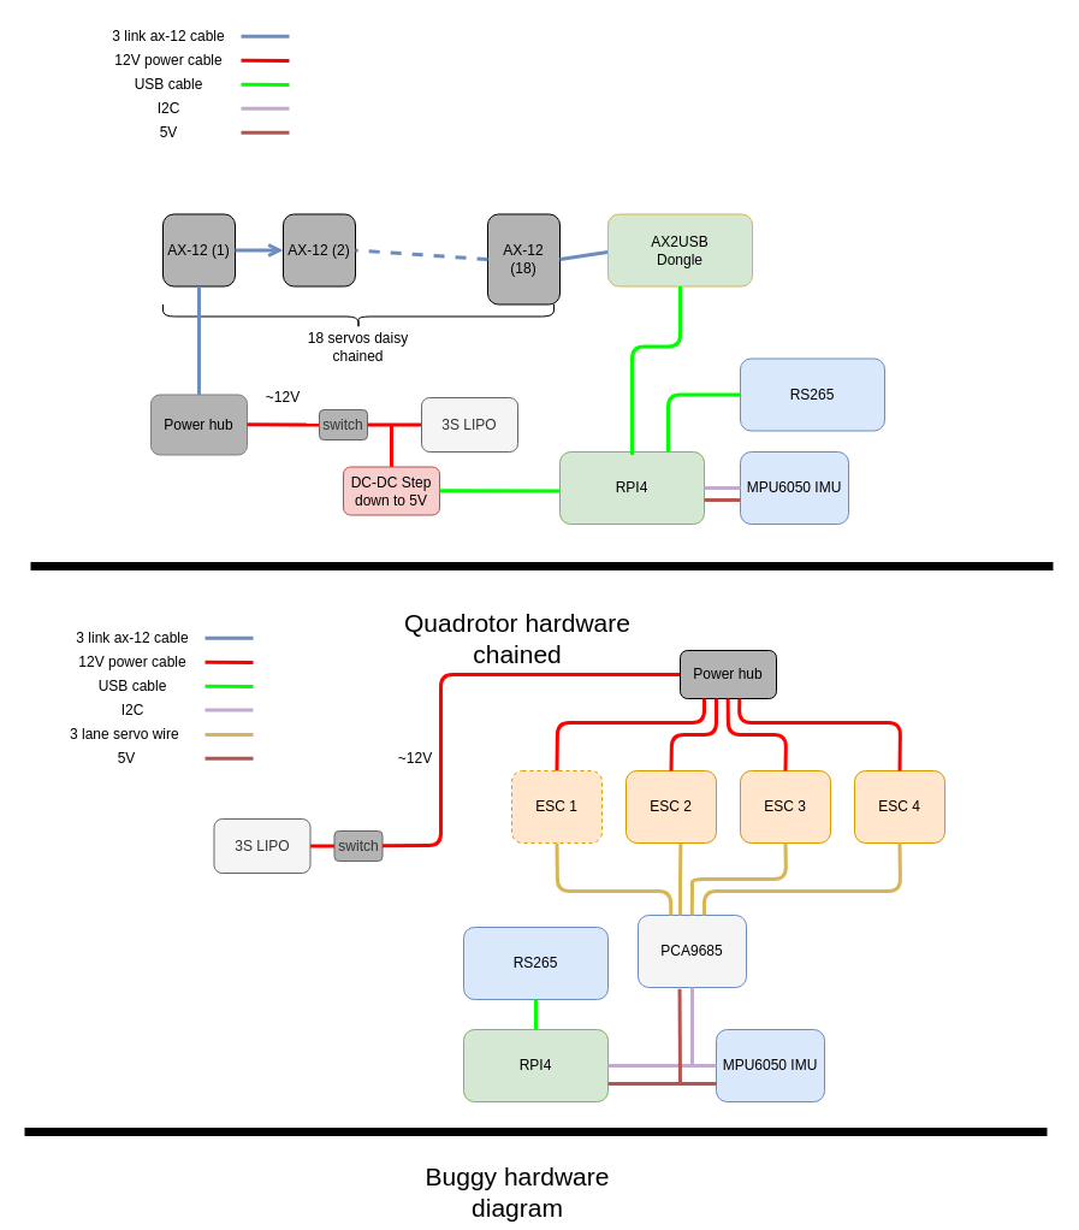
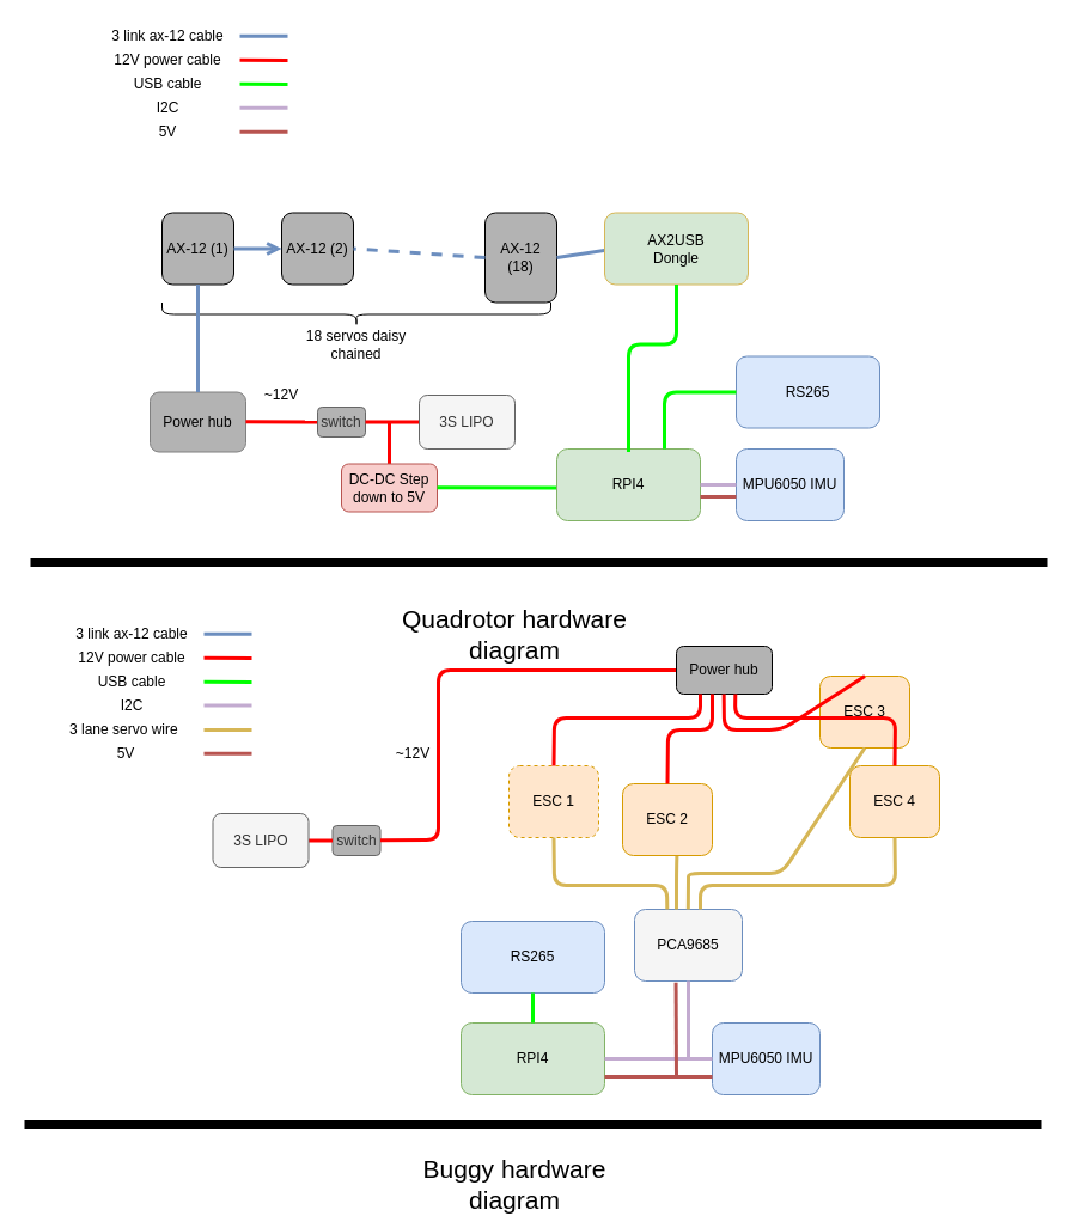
- <mxCell id="37" value="&lt;font style=&quot;font-size: 21px&quot;&gt;Quadrotor hardware chained&lt;/font&gt;" style="text;html=1;strokeColor=none;fillColor=none;align=center;verticalAlign=middle;whiteSpace=wrap;rounded=0;" vertex="1" parent="1"><mxGeometry x="330" y="520" width="200" height="20" as="geometry" /></mxCell>
+ <mxCell id="37" value="&lt;font style=&quot;font-size: 21px&quot;&gt;Quadrotor hardware diagram&lt;/font&gt;" style="text;html=1;strokeColor=none;fillColor=none;align=center;verticalAlign=middle;whiteSpace=wrap;rounded=0;" vertex="1" parent="1"><mxGeometry x="330" y="520" width="200" height="20" as="geometry" /></mxCell>
- <mxCell id="58" value="ESC 2" style="rounded=1;whiteSpace=wrap;html=1;fillColor=#ffe6cc;strokeColor=#d79b00;" vertex="1" parent="1"><mxGeometry x="520" y="640" width="75" height="60" as="geometry" /></mxCell>
+ <mxCell id="58" value="ESC 2" style="rounded=1;whiteSpace=wrap;html=1;fillColor=#ffe6cc;strokeColor=#d79b00;" vertex="1" parent="1"><mxGeometry x="520" y="655" width="75" height="60" as="geometry" /></mxCell>
- <mxCell id="59" value="ESC 3" style="rounded=1;whiteSpace=wrap;html=1;fillColor=#ffe6cc;strokeColor=#d79b00;" vertex="1" parent="1"><mxGeometry x="615" y="640" width="75" height="60" as="geometry" /></mxCell>
+ <mxCell id="59" value="ESC 3" style="rounded=1;whiteSpace=wrap;html=1;fillColor=#ffe6cc;strokeColor=#d79b00;" vertex="1" parent="1"><mxGeometry x="685" y="565" width="75" height="60" as="geometry" /></mxCell>
